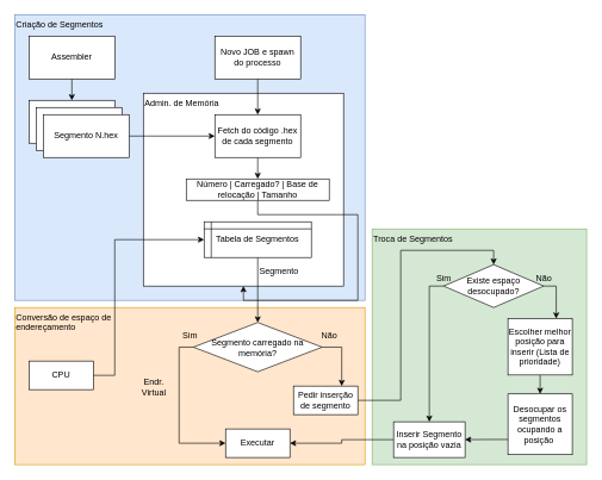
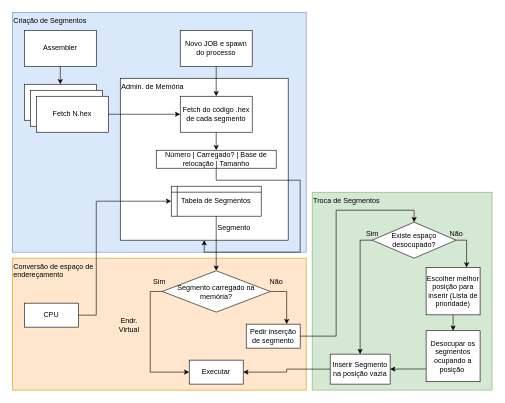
- <mxCell id="15" value="Segmento N.hex" style="rounded=0;whiteSpace=wrap;html=1;" vertex="1" parent="12"><mxGeometry x="20" y="20" width="120" height="60" as="geometry" /></mxCell>
+ <mxCell id="15" value="Fetch N.hex" style="rounded=0;whiteSpace=wrap;html=1;" vertex="1" parent="12"><mxGeometry x="20" y="20" width="120" height="60" as="geometry" /></mxCell>
